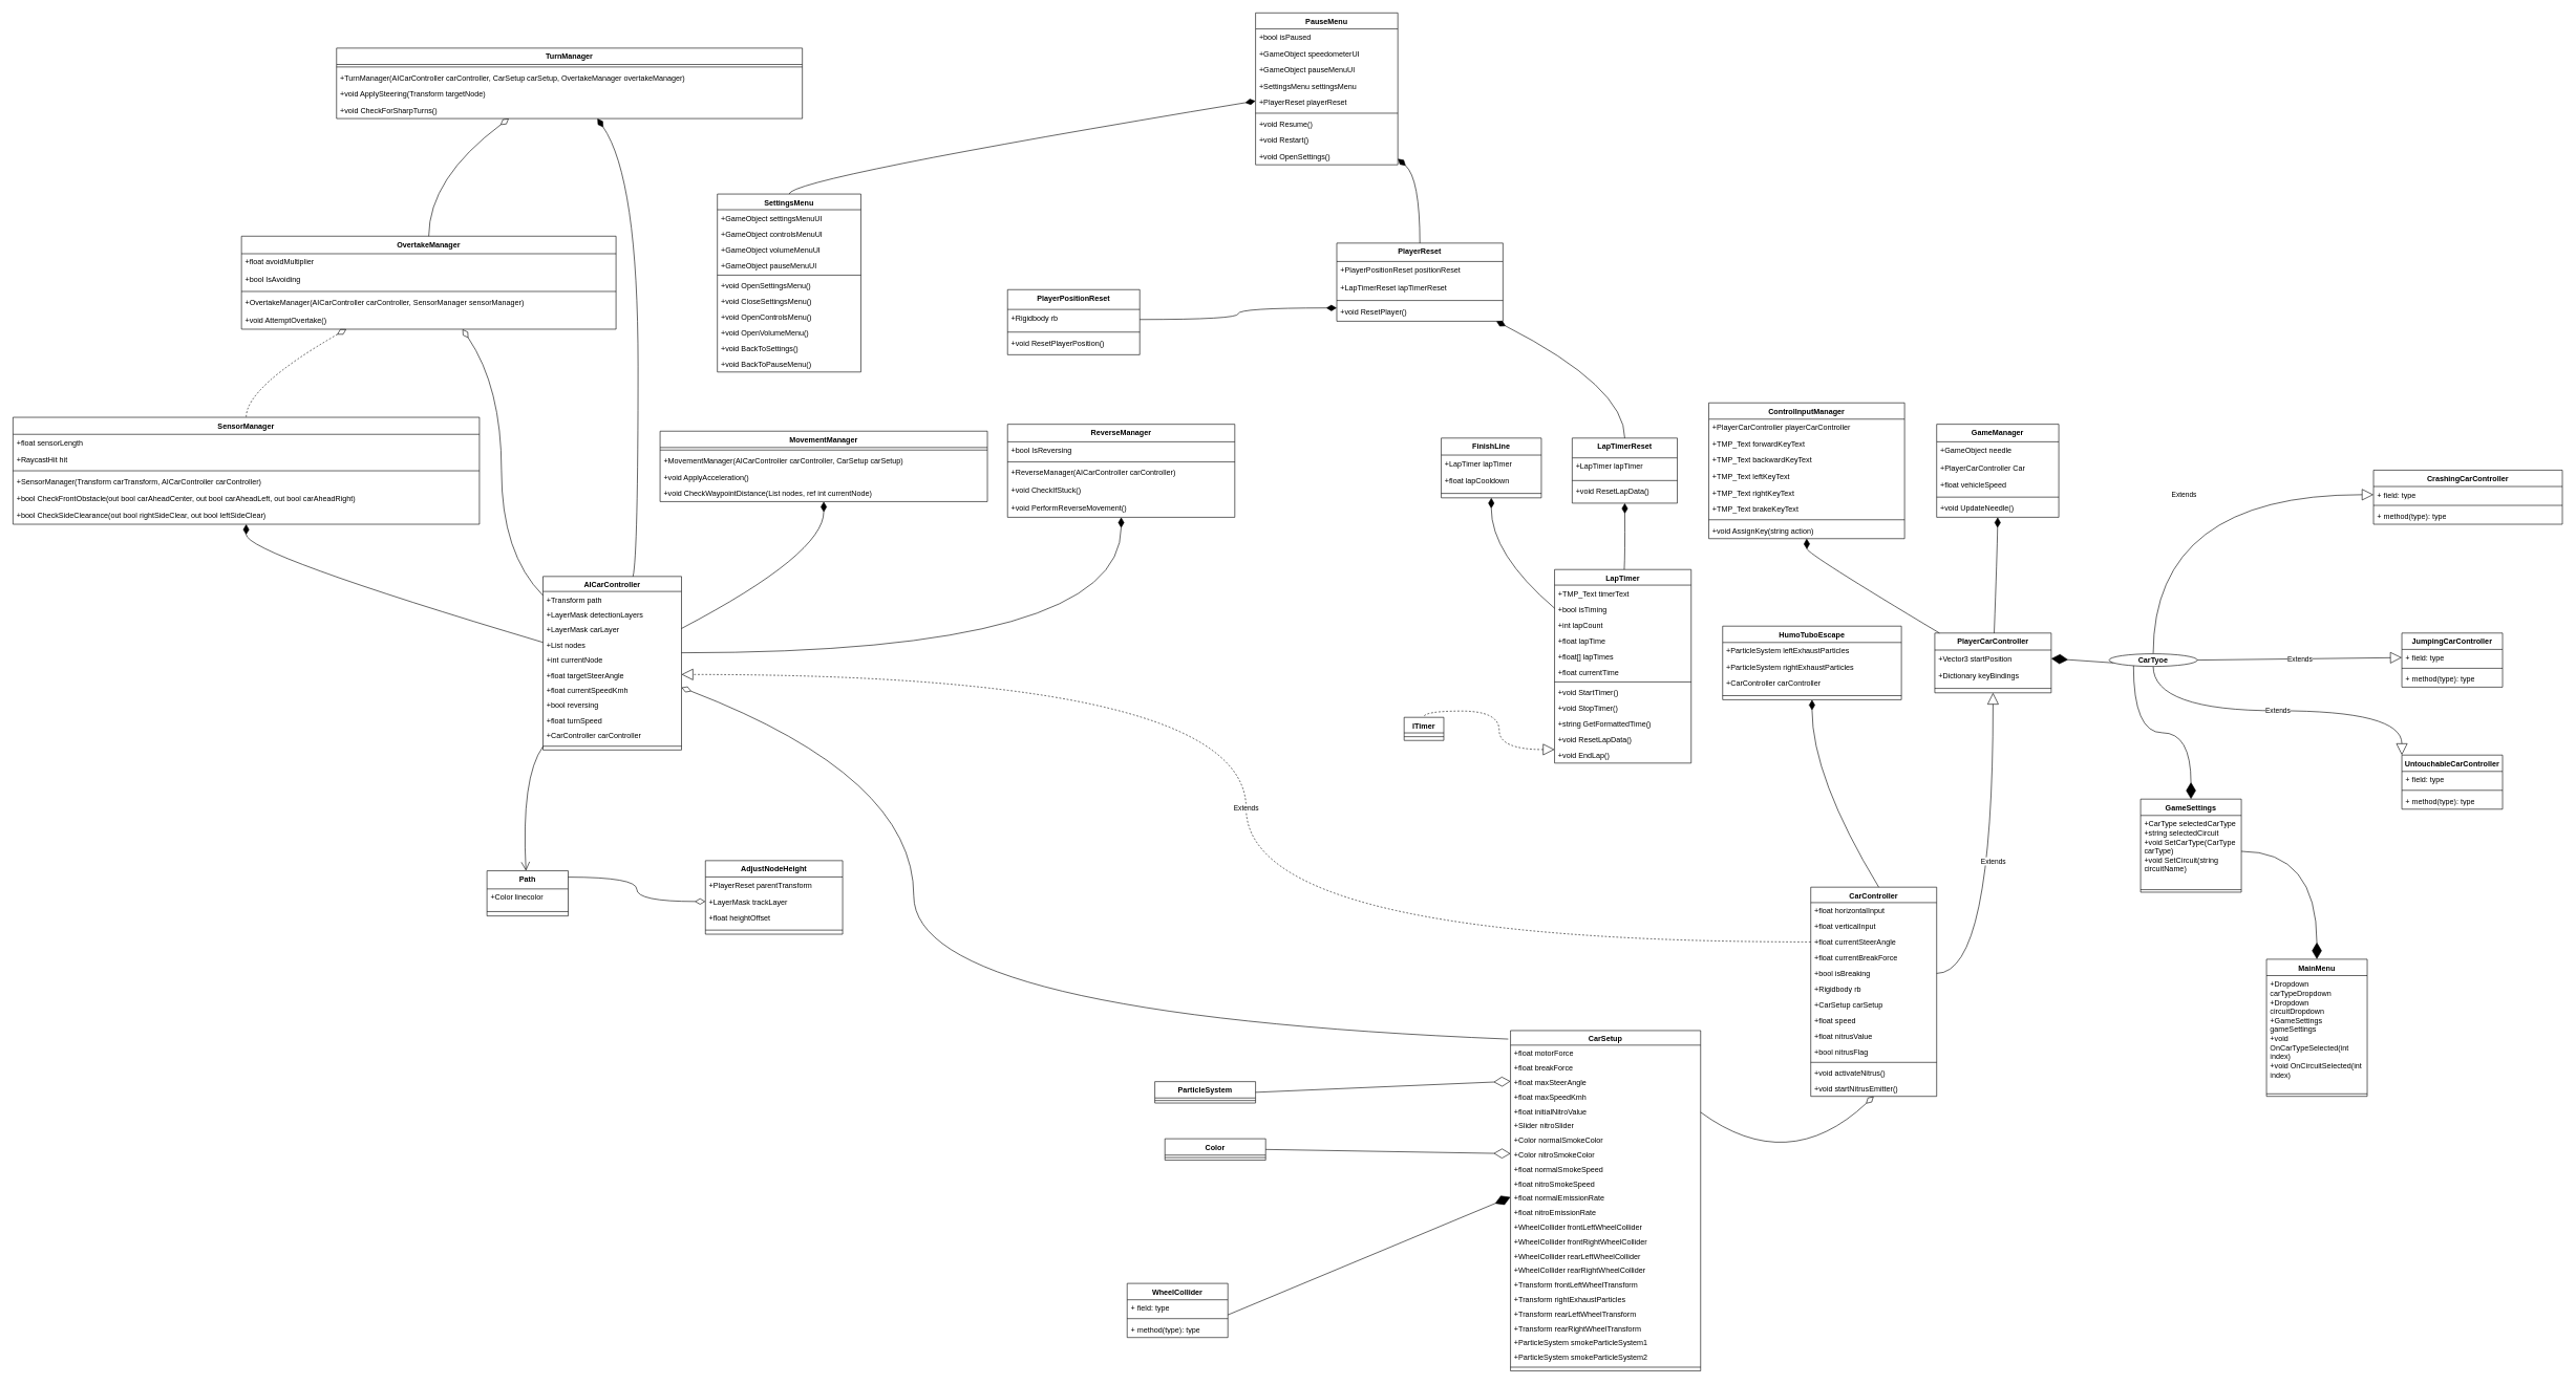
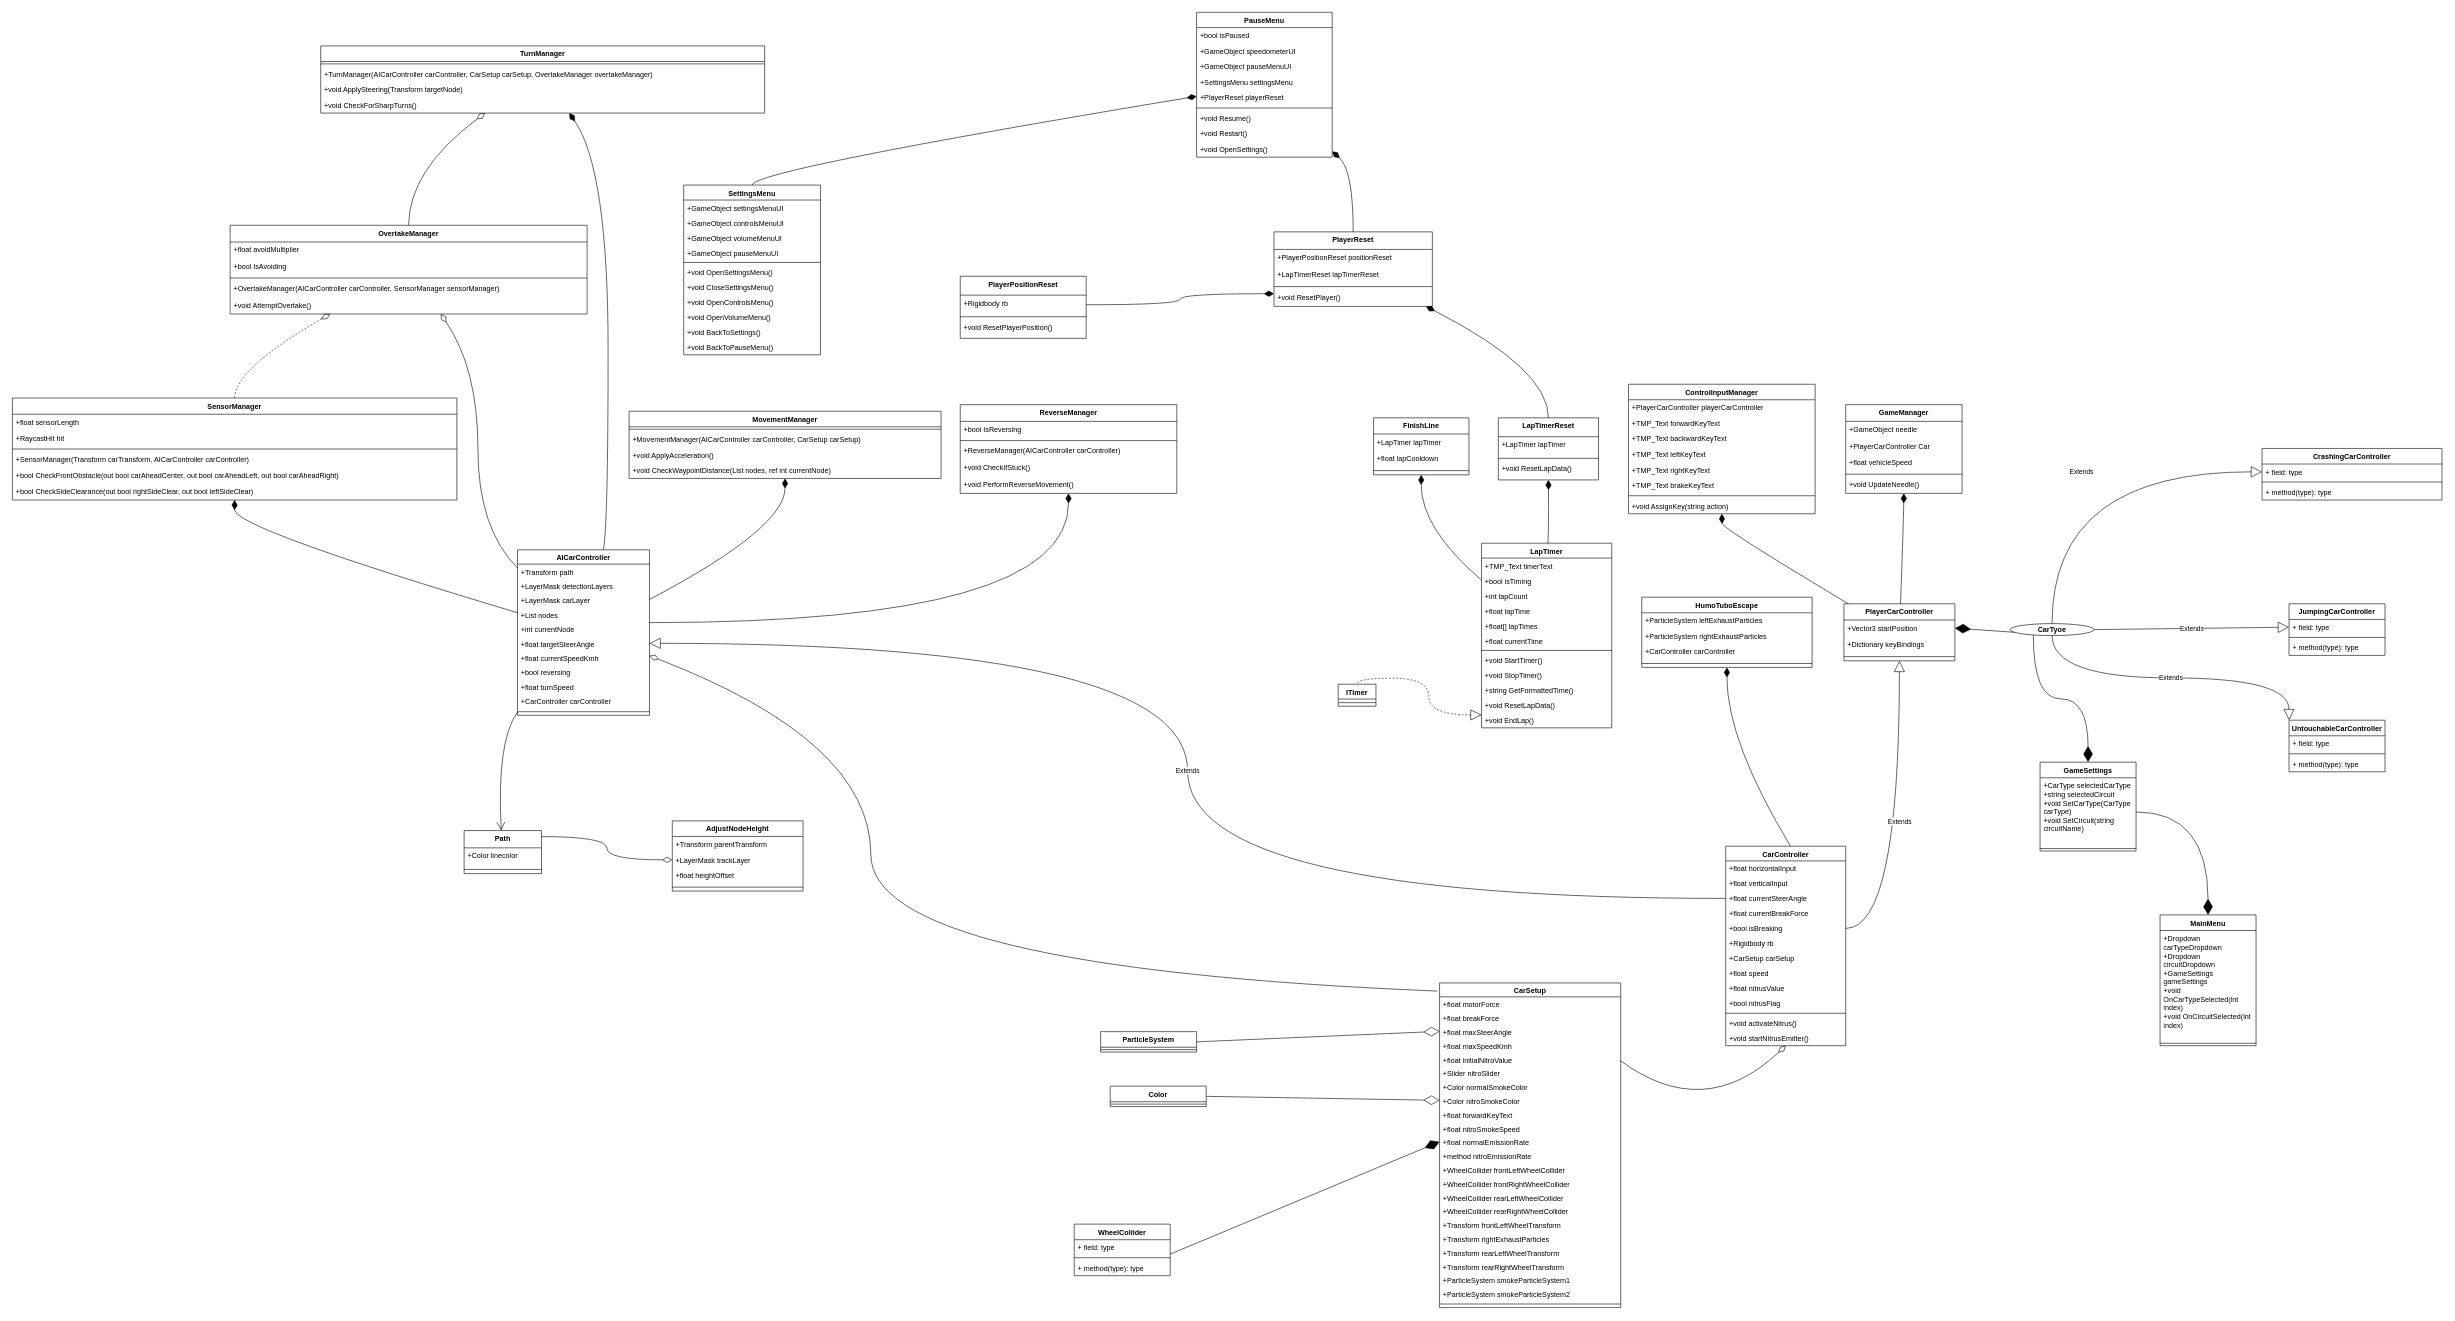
- <mxCell id="47" value="+PlayerReset parentTransform" style="text;strokeColor=none;fillColor=none;align=left;verticalAlign=top;spacingLeft=4;spacingRight=4;overflow=hidden;rotatable=0;points=[[0,0.5],[1,0.5]];portConstraint=eastwest;" parent="46" vertex="1"><mxGeometry y="26" width="218" height="26" as="geometry" /></mxCell>
+ <mxCell id="47" value="+Transform parentTransform" style="text;strokeColor=none;fillColor=none;align=left;verticalAlign=top;spacingLeft=4;spacingRight=4;overflow=hidden;rotatable=0;points=[[0,0.5],[1,0.5]];portConstraint=eastwest;" parent="46" vertex="1"><mxGeometry y="26" width="218" height="26" as="geometry" /></mxCell>
- <mxCell id="189" value="Extends" style="endArrow=block;endSize=16;endFill=0;html=1;rounded=0;exitX=0;exitY=0.5;exitDx=0;exitDy=0;entryX=1;entryY=0.5;entryDx=0;entryDy=0;edgeStyle=orthogonalEdgeStyle;curved=1;dashed=1;" parent="1" source="54" target="26" edge="1"><mxGeometry width="160" relative="1" as="geometry"><mxPoint x="1980" y="1190" as="sourcePoint" /><mxPoint x="2140" y="1190" as="targetPoint" /></mxGeometry></mxCell>
+ <mxCell id="189" value="Extends" style="endArrow=block;endSize=16;endFill=0;html=1;rounded=0;exitX=0;exitY=0.5;exitDx=0;exitDy=0;entryX=1;entryY=0.5;entryDx=0;entryDy=0;edgeStyle=orthogonalEdgeStyle;curved=1;" parent="1" source="54" target="26" edge="1"><mxGeometry width="160" relative="1" as="geometry"><mxPoint x="1980" y="1190" as="sourcePoint" /><mxPoint x="2140" y="1190" as="targetPoint" /></mxGeometry></mxCell>
- <mxCell id="83" value="+float normalSmokeSpeed" style="text;strokeColor=none;fillColor=none;align=left;verticalAlign=top;spacingLeft=4;spacingRight=4;overflow=hidden;rotatable=0;points=[[0,0.5],[1,0.5]];portConstraint=eastwest;" parent="74" vertex="1"><mxGeometry y="207.17" width="302" height="23" as="geometry" /></mxCell>
+ <mxCell id="83" value="+float forwardKeyText" style="text;strokeColor=none;fillColor=none;align=left;verticalAlign=top;spacingLeft=4;spacingRight=4;overflow=hidden;rotatable=0;points=[[0,0.5],[1,0.5]];portConstraint=eastwest;" parent="74" vertex="1"><mxGeometry y="207.17" width="302" height="23" as="geometry" /></mxCell>
- <mxCell id="86" value="+float nitroEmissionRate" style="text;strokeColor=none;fillColor=none;align=left;verticalAlign=top;spacingLeft=4;spacingRight=4;overflow=hidden;rotatable=0;points=[[0,0.5],[1,0.5]];portConstraint=eastwest;" parent="74" vertex="1"><mxGeometry y="276.17" width="302" height="23" as="geometry" /></mxCell>
+ <mxCell id="86" value="+method nitroEmissionRate" style="text;strokeColor=none;fillColor=none;align=left;verticalAlign=top;spacingLeft=4;spacingRight=4;overflow=hidden;rotatable=0;points=[[0,0.5],[1,0.5]];portConstraint=eastwest;" parent="74" vertex="1"><mxGeometry y="276.17" width="302" height="23" as="geometry" /></mxCell>
